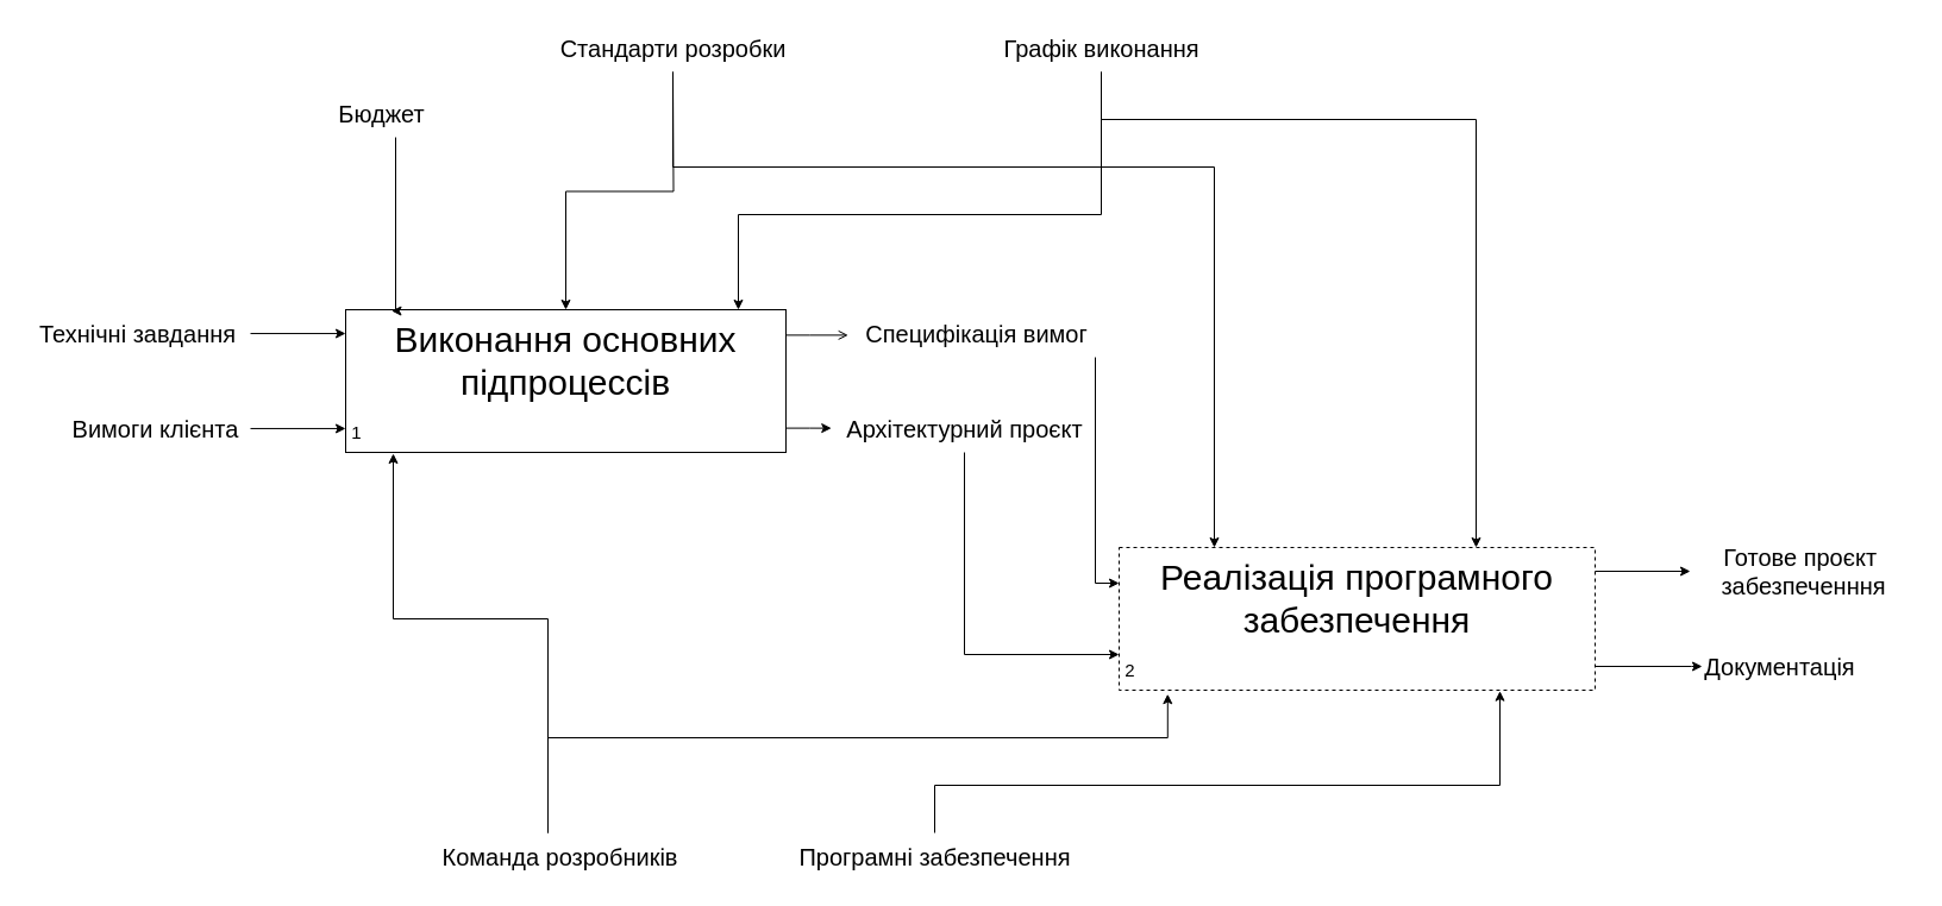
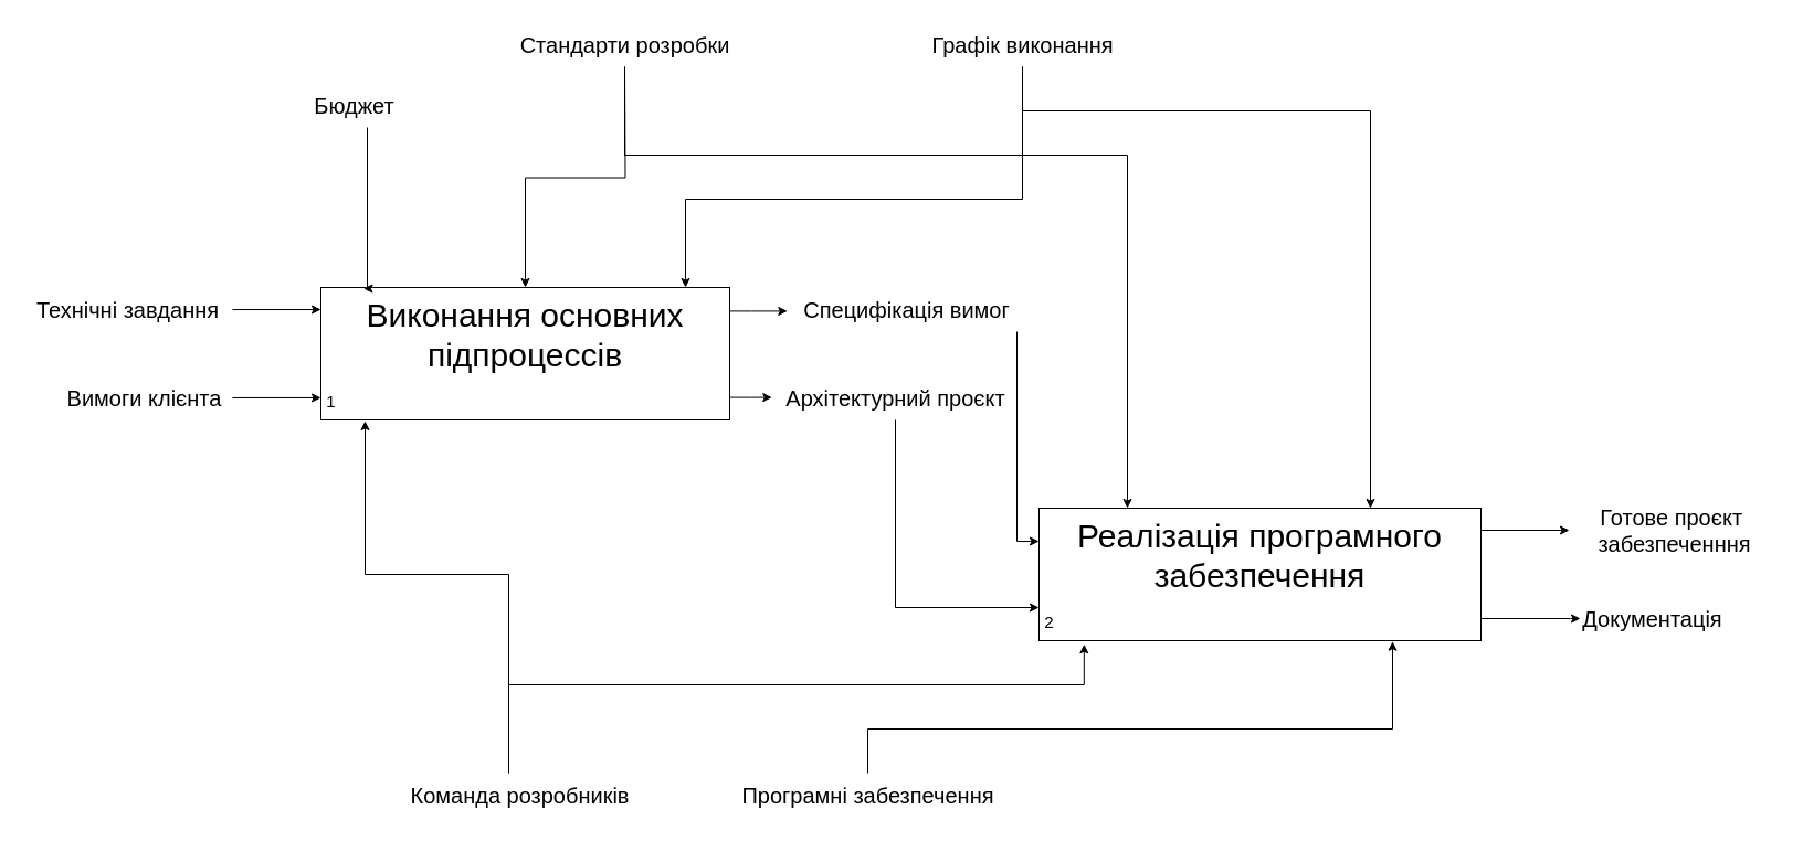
- <mxCell id="29" style="edgeStyle=orthogonalEdgeStyle;rounded=0;orthogonalLoop=1;jettySize=auto;html=1;entryX=-0.013;entryY=0.535;entryDx=0;entryDy=0;entryPerimeter=0;endArrow=open;endFill=1;" edge="1" parent="1" source="2" target="12"><mxGeometry relative="1" as="geometry"><Array as="points"><mxPoint x="680" y="281" /></Array></mxGeometry></mxCell>
+ <mxCell id="29" style="edgeStyle=orthogonalEdgeStyle;rounded=0;orthogonalLoop=1;jettySize=auto;html=1;entryX=-0.013;entryY=0.535;entryDx=0;entryDy=0;entryPerimeter=0;endArrow=classic;endFill=1;" edge="1" parent="1" source="2" target="12"><mxGeometry relative="1" as="geometry"><Array as="points"><mxPoint x="680" y="281" /></Array></mxGeometry></mxCell>
- <mxCell id="4" value="&lt;font style=&quot;font-size: 30px;&quot;&gt;Реалізація програмного забезпечення&lt;/font&gt;&lt;div style=&quot;text-align: left;&quot;&gt;&lt;br&gt;&lt;/div&gt;&lt;div style=&quot;text-align: left;&quot;&gt;&lt;font style=&quot;font-size: 15px;&quot;&gt;&amp;nbsp;2&lt;/font&gt;&lt;/div&gt;" style="rounded=0;whiteSpace=wrap;html=1;dashed=1;" vertex="1" parent="1"><mxGeometry x="940" y="460" width="400" height="120" as="geometry" /></mxCell>
+ <mxCell id="4" value="&lt;font style=&quot;font-size: 30px;&quot;&gt;Реалізація програмного забезпечення&lt;/font&gt;&lt;div style=&quot;text-align: left;&quot;&gt;&lt;br&gt;&lt;/div&gt;&lt;div style=&quot;text-align: left;&quot;&gt;&lt;font style=&quot;font-size: 15px;&quot;&gt;&amp;nbsp;2&lt;/font&gt;&lt;/div&gt;" style="rounded=0;whiteSpace=wrap;html=1;" vertex="1" parent="1"><mxGeometry x="940" y="460" width="400" height="120" as="geometry" /></mxCell>
